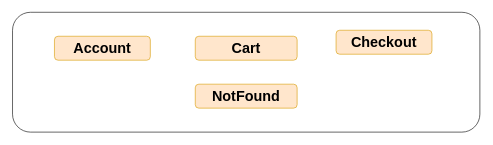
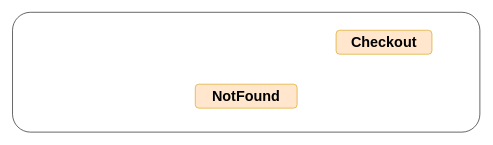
- <mxCell id="3" value="&lt;b&gt;&lt;font style=&quot;font-size: 24px&quot;&gt;Account&lt;/font&gt;&lt;/b&gt;" style="text;html=1;align=center;verticalAlign=middle;whiteSpace=wrap;rounded=1;strokeColor=#d79b00;fillColor=#ffe6cc;" vertex="1" parent="1"><mxGeometry x="90" y="60" width="160" height="40" as="geometry" /></mxCell>
- <mxCell id="4" value="&lt;b&gt;&lt;font style=&quot;font-size: 24px&quot;&gt;Cart&lt;/font&gt;&lt;/b&gt;" style="text;html=1;align=center;verticalAlign=middle;whiteSpace=wrap;rounded=1;strokeColor=#d79b00;fillColor=#ffe6cc;" vertex="1" parent="1"><mxGeometry x="325" y="60" width="170" height="40" as="geometry" /></mxCell>
